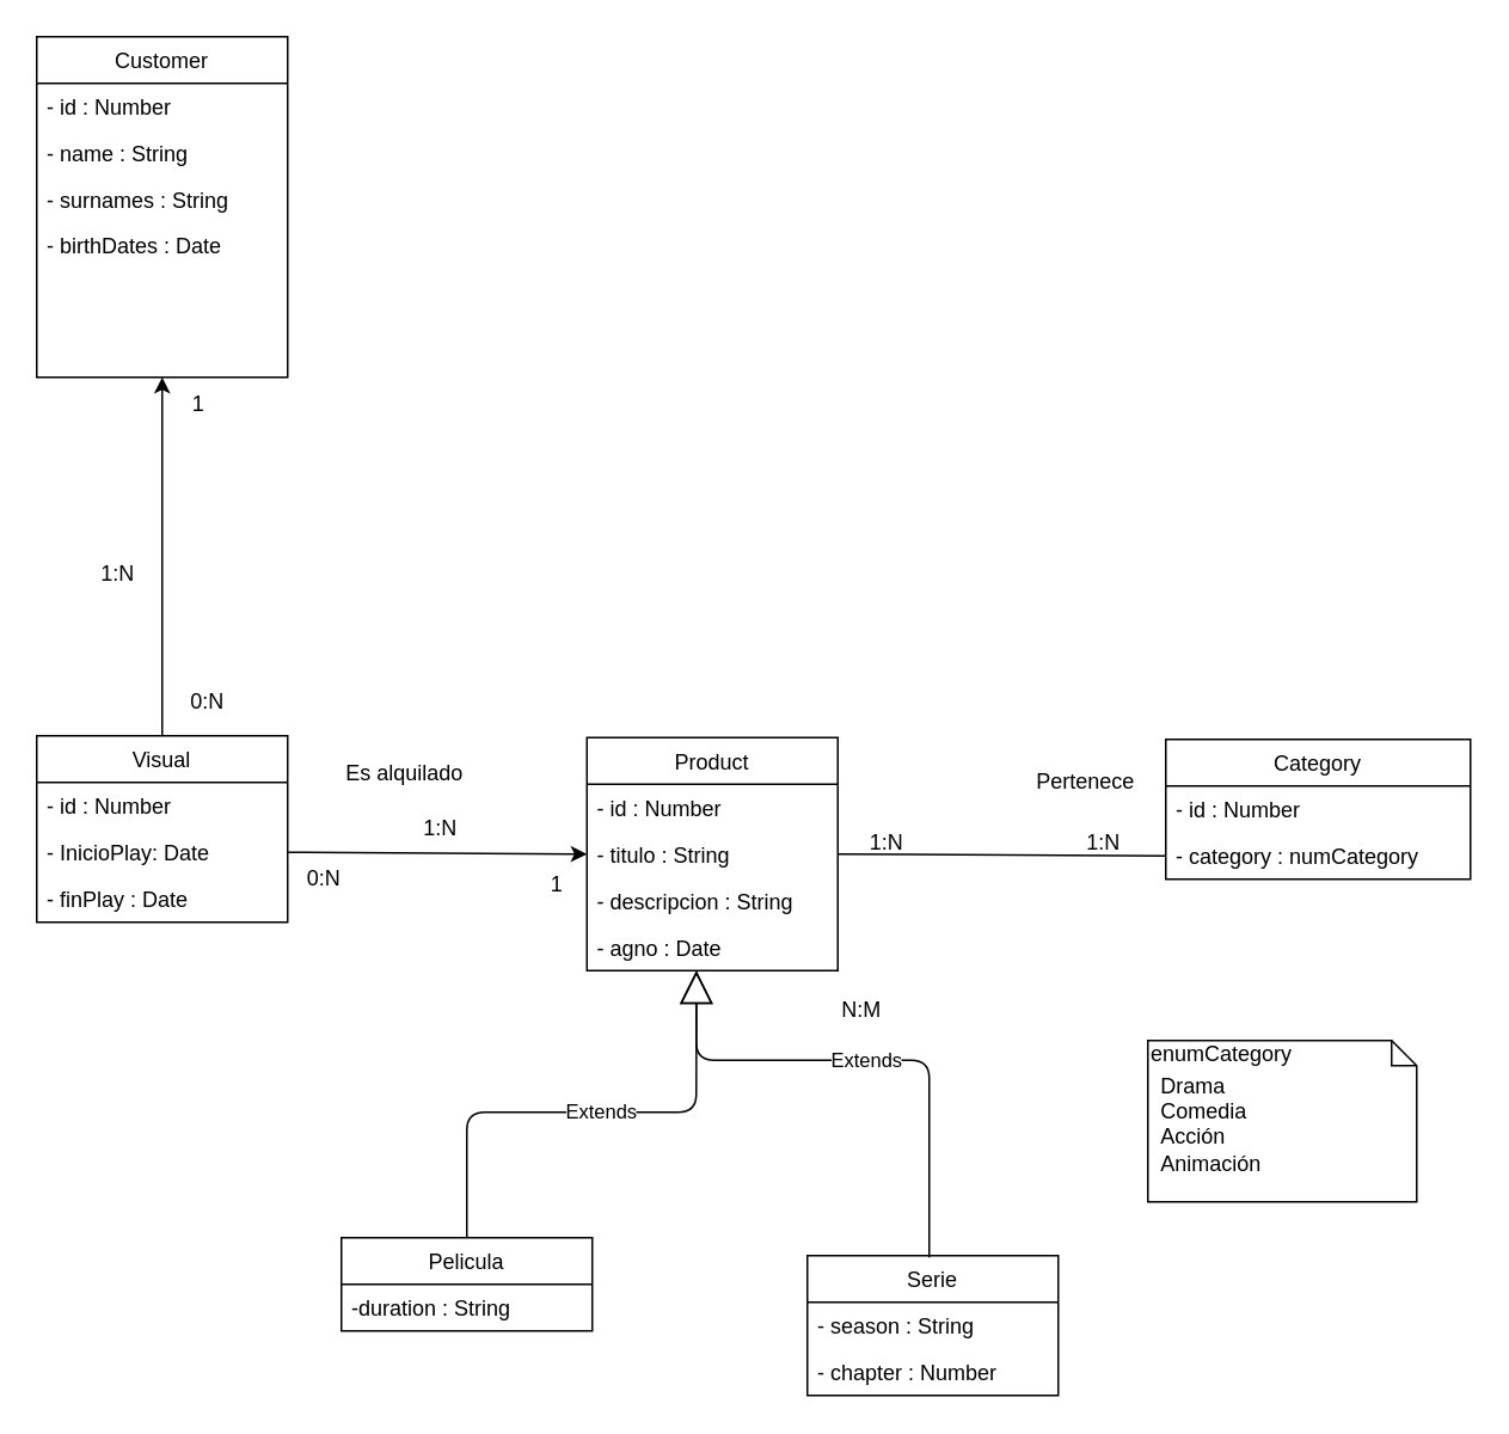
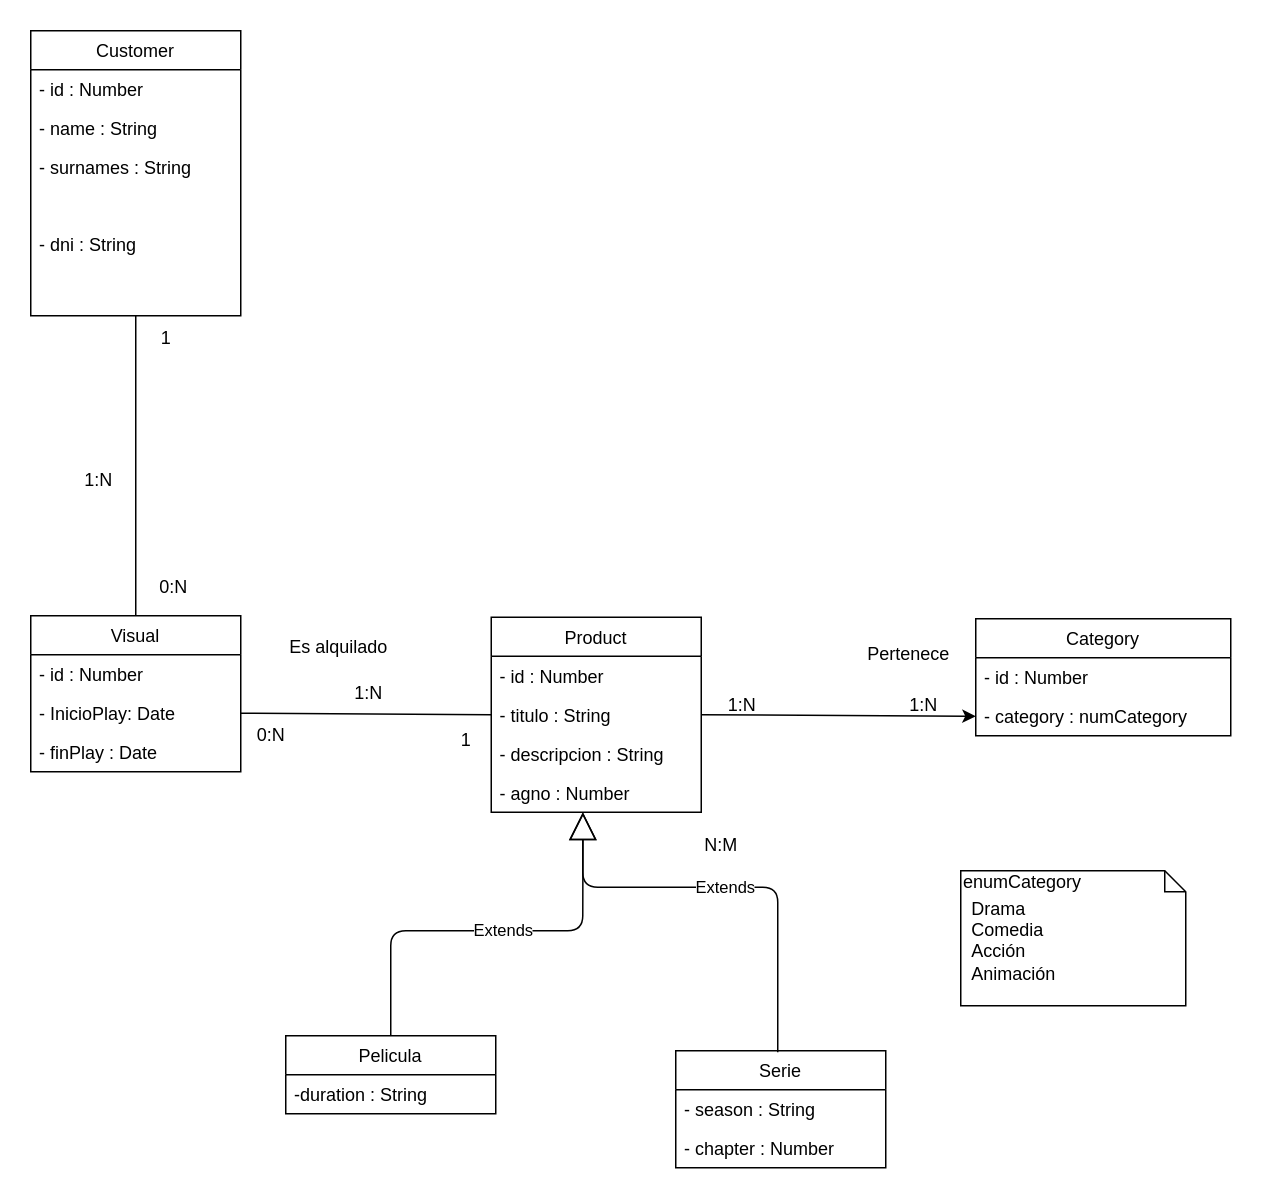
- <mxCell id="13" value="- birthDates : Date" style="text;strokeColor=none;fillColor=none;align=left;verticalAlign=top;spacingLeft=4;spacingRight=4;overflow=hidden;rotatable=0;points=[[0,0.5],[1,0.5]];portConstraint=eastwest;" vertex="1" parent="1"><mxGeometry x="20" y="123" width="140" height="26" as="geometry" /></mxCell>
+ <mxCell id="14" value="- dni : String" style="text;strokeColor=none;fillColor=none;align=left;verticalAlign=top;spacingLeft=4;spacingRight=4;overflow=hidden;rotatable=0;points=[[0,0.5],[1,0.5]];portConstraint=eastwest;" vertex="1" parent="1"><mxGeometry x="20" y="149" width="140" height="26" as="geometry" /></mxCell>
- <mxCell id="16" value="" style="endArrow=classic;html=1;entryX=0.5;entryY=1;entryDx=0;entryDy=0;exitX=0.5;exitY=0;exitDx=0;exitDy=0;" edge="1" parent="1" source="18" target="2"><mxGeometry width="50" height="50" relative="1" as="geometry"><mxPoint x="100" y="310" as="sourcePoint" /><mxPoint x="150" y="260" as="targetPoint" /></mxGeometry></mxCell>
+ <mxCell id="16" value="" style="endArrow=none;html=1;entryX=0.5;entryY=1;entryDx=0;entryDy=0;exitX=0.5;exitY=0;exitDx=0;exitDy=0;" edge="1" parent="1" source="18" target="2"><mxGeometry width="50" height="50" relative="1" as="geometry"><mxPoint x="100" y="310" as="sourcePoint" /><mxPoint x="150" y="260" as="targetPoint" /></mxGeometry></mxCell>
- <mxCell id="7" value="" style="endArrow=classic;html=1;exitX=1;exitY=0.5;exitDx=0;exitDy=0;entryX=0;entryY=0.5;entryDx=0;entryDy=0;" parent="1" source="20" target="28" edge="1"><mxGeometry width="50" height="50" relative="1" as="geometry"><mxPoint x="240" y="380" as="sourcePoint" /><mxPoint x="290" y="330" as="targetPoint" /></mxGeometry></mxCell>
+ <mxCell id="7" value="" style="endArrow=none;html=1;exitX=1;exitY=0.5;exitDx=0;exitDy=0;entryX=0;entryY=0.5;entryDx=0;entryDy=0;" parent="1" source="20" target="28" edge="1"><mxGeometry width="50" height="50" relative="1" as="geometry"><mxPoint x="240" y="380" as="sourcePoint" /><mxPoint x="290" y="330" as="targetPoint" /></mxGeometry></mxCell>
- <mxCell id="8" value="" style="endArrow=none;html=1;exitX=1;exitY=0.5;exitDx=0;exitDy=0;entryX=0;entryY=0.5;entryDx=0;entryDy=0;" parent="1" source="28" target="25" edge="1"><mxGeometry width="50" height="50" relative="1" as="geometry"><mxPoint x="490" y="400" as="sourcePoint" /><mxPoint x="540" y="350" as="targetPoint" /></mxGeometry></mxCell>
+ <mxCell id="8" value="" style="endArrow=classic;html=1;exitX=1;exitY=0.5;exitDx=0;exitDy=0;entryX=0;entryY=0.5;entryDx=0;entryDy=0;" parent="1" source="28" target="25" edge="1"><mxGeometry width="50" height="50" relative="1" as="geometry"><mxPoint x="490" y="400" as="sourcePoint" /><mxPoint x="540" y="350" as="targetPoint" /></mxGeometry></mxCell>
- <mxCell id="30" value="- agno : Date" style="text;strokeColor=none;fillColor=none;align=left;verticalAlign=top;spacingLeft=4;spacingRight=4;overflow=hidden;rotatable=0;points=[[0,0.5],[1,0.5]];portConstraint=eastwest;" vertex="1" parent="26"><mxGeometry y="104" width="140" height="26" as="geometry" /></mxCell>
+ <mxCell id="30" value="- agno : Number" style="text;strokeColor=none;fillColor=none;align=left;verticalAlign=top;spacingLeft=4;spacingRight=4;overflow=hidden;rotatable=0;points=[[0,0.5],[1,0.5]];portConstraint=eastwest;" vertex="1" parent="26"><mxGeometry y="104" width="140" height="26" as="geometry" /></mxCell>
